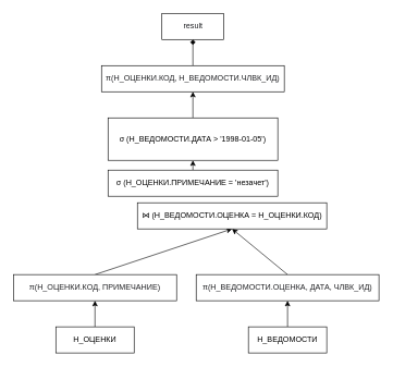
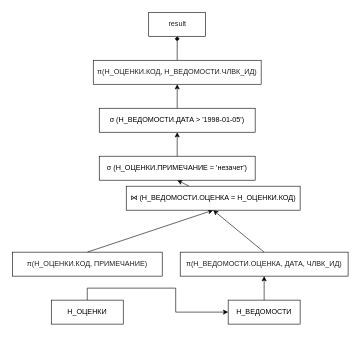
- <mxCell id="15" value="σ (Н_ВЕДОМОСТИ.ДАТА &amp;gt; '1998-01-05')" style="rounded=0;whiteSpace=wrap;html=1;fontSize=12;" vertex="1" parent="1"><mxGeometry x="165" y="180" width="260" height="65" as="geometry" /></mxCell>
+ <mxCell id="15" value="σ (Н_ВЕДОМОСТИ.ДАТА &amp;gt; '1998-01-05')" style="rounded=0;whiteSpace=wrap;html=1;fontSize=12;" vertex="1" parent="1"><mxGeometry x="165" y="180" width="260" height="40" as="geometry" /></mxCell>
+ <mxCell id="10" style="edgeStyle=none;rounded=0;orthogonalLoop=1;jettySize=auto;html=1;entryX=0.5;entryY=1;entryDx=0;entryDy=0;fontSize=12;" edge="1" parent="1" source="11" target="13"><mxGeometry relative="1" as="geometry" /></mxCell>
- <mxCell id="2" style="edgeStyle=orthogonalEdgeStyle;rounded=0;orthogonalLoop=1;jettySize=auto;html=1;exitX=0.5;exitY=0;exitDx=0;exitDy=0;fontSize=12;" edge="1" parent="1" source="3" target="7"><mxGeometry relative="1" as="geometry" /></mxCell>
+ <mxCell id="2" style="edgeStyle=orthogonalEdgeStyle;rounded=0;orthogonalLoop=1;jettySize=auto;html=1;exitX=0.5;exitY=0;exitDx=0;exitDy=0;fontSize=12;" edge="1" parent="1" source="3" target="5"><mxGeometry relative="1" as="geometry" /></mxCell>
